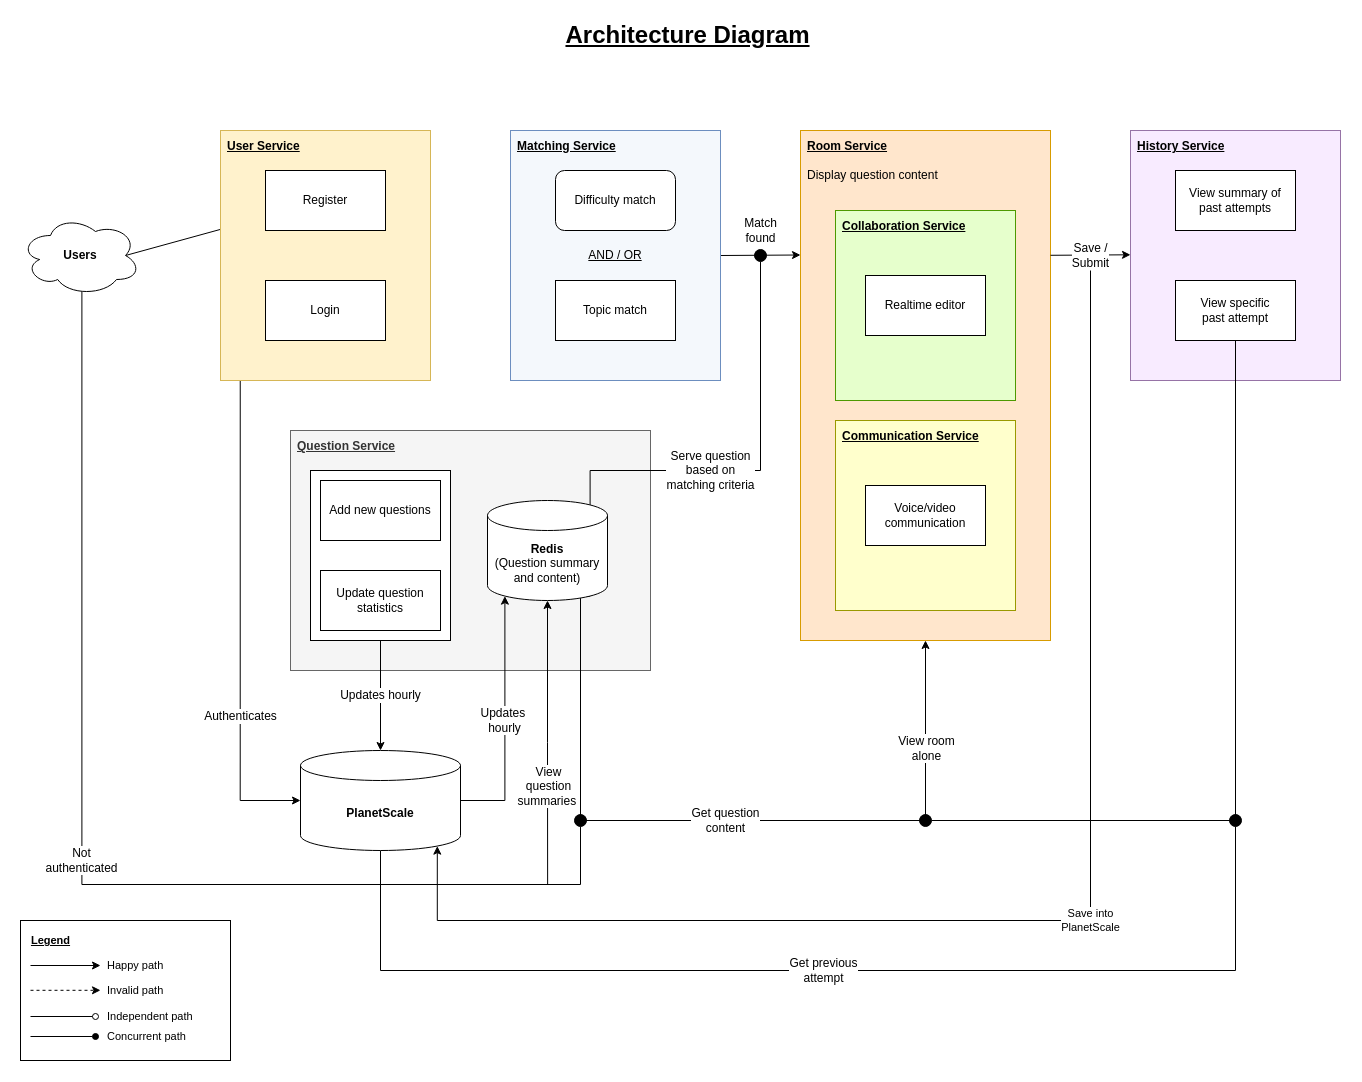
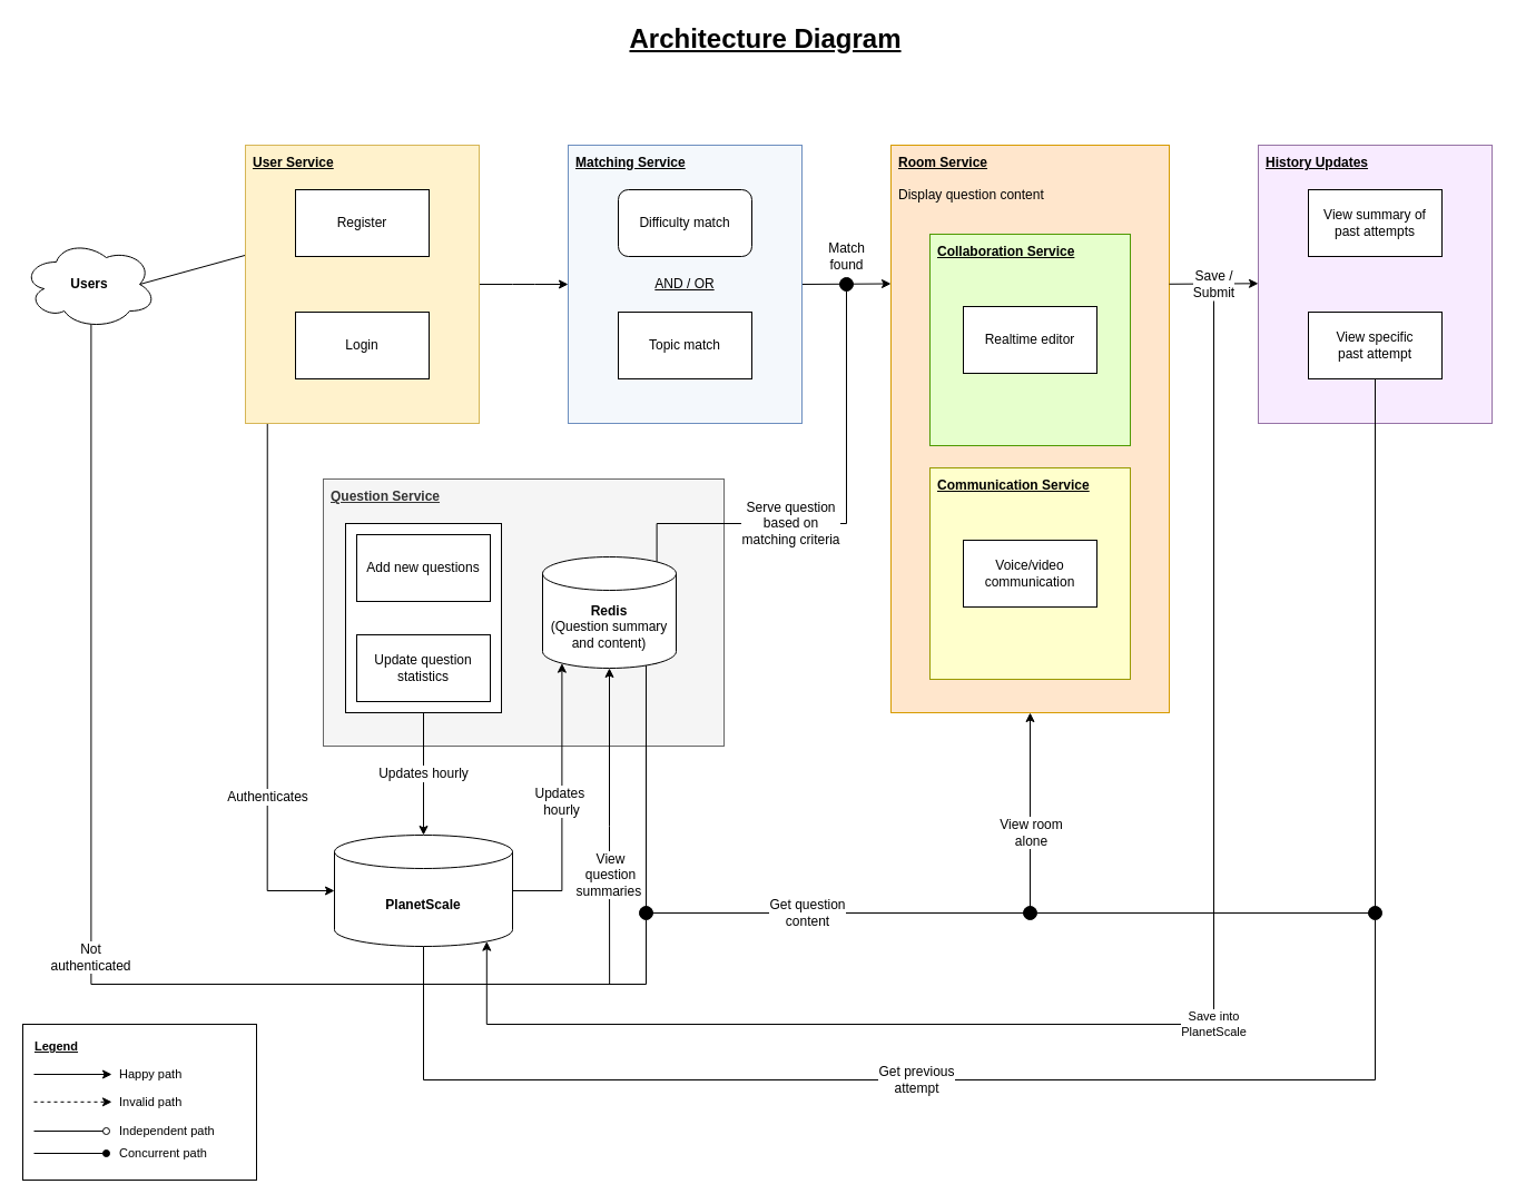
- <mxCell id="22" value="&lt;u&gt;History Service&lt;/u&gt;" style="whiteSpace=wrap;html=1;align=left;verticalAlign=top;horizontal=1;spacingLeft=5;spacingTop=2;fontStyle=1;fillColor=#F8EBFF;strokeColor=#9673a6;" parent="1" vertex="1"><mxGeometry x="1130" y="130" width="210" height="250" as="geometry" /></mxCell>
+ <mxCell id="22" value="&lt;u&gt;History Updates&lt;/u&gt;" style="whiteSpace=wrap;html=1;align=left;verticalAlign=top;horizontal=1;spacingLeft=5;spacingTop=2;fontStyle=1;fillColor=#F8EBFF;strokeColor=#9673a6;" parent="1" vertex="1"><mxGeometry x="1130" y="130" width="210" height="250" as="geometry" /></mxCell>
+ <mxCell id="8" value="" style="edgeStyle=elbowEdgeStyle;html=1;fontSize=12;startArrow=none;startFill=0;elbow=vertical;" parent="1" source="10" target="17" edge="1"><mxGeometry relative="1" as="geometry" /></mxCell>
